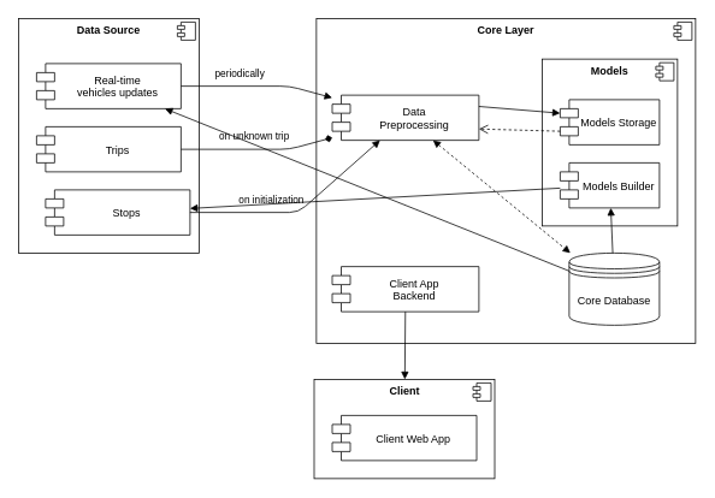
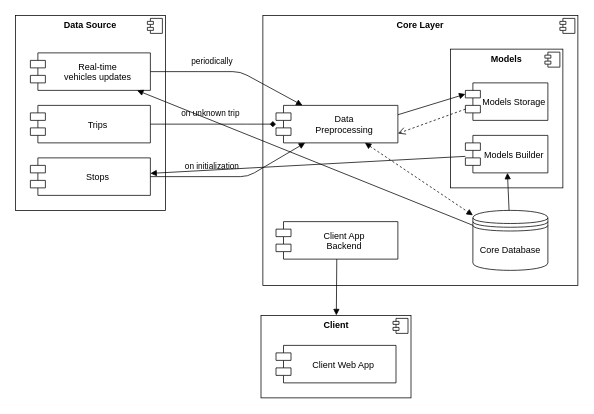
- <mxCell id="9" value="Data &#10;Preprocessing" style="shape=module;align=left;spacingLeft=20;align=center;verticalAlign=middle;" vertex="1" parent="1"><mxGeometry x="367.5" y="105" width="162.5" height="50" as="geometry" /></mxCell>
+ <mxCell id="9" value="Data &#10;Preprocessing" style="shape=module;align=left;spacingLeft=20;align=center;verticalAlign=middle;" vertex="1" parent="1"><mxGeometry x="367.5" y="140" width="162.5" height="50" as="geometry" /></mxCell>
- <mxCell id="6" value="Stops" style="shape=module;align=center;spacingLeft=20;align=center;verticalAlign=middle;" vertex="1" parent="1"><mxGeometry x="50" y="210" width="160" height="50" as="geometry" /></mxCell>
+ <mxCell id="6" value="Stops" style="shape=module;align=center;spacingLeft=20;align=center;verticalAlign=middle;" vertex="1" parent="1"><mxGeometry x="40" y="210" width="160" height="50" as="geometry" /></mxCell>
